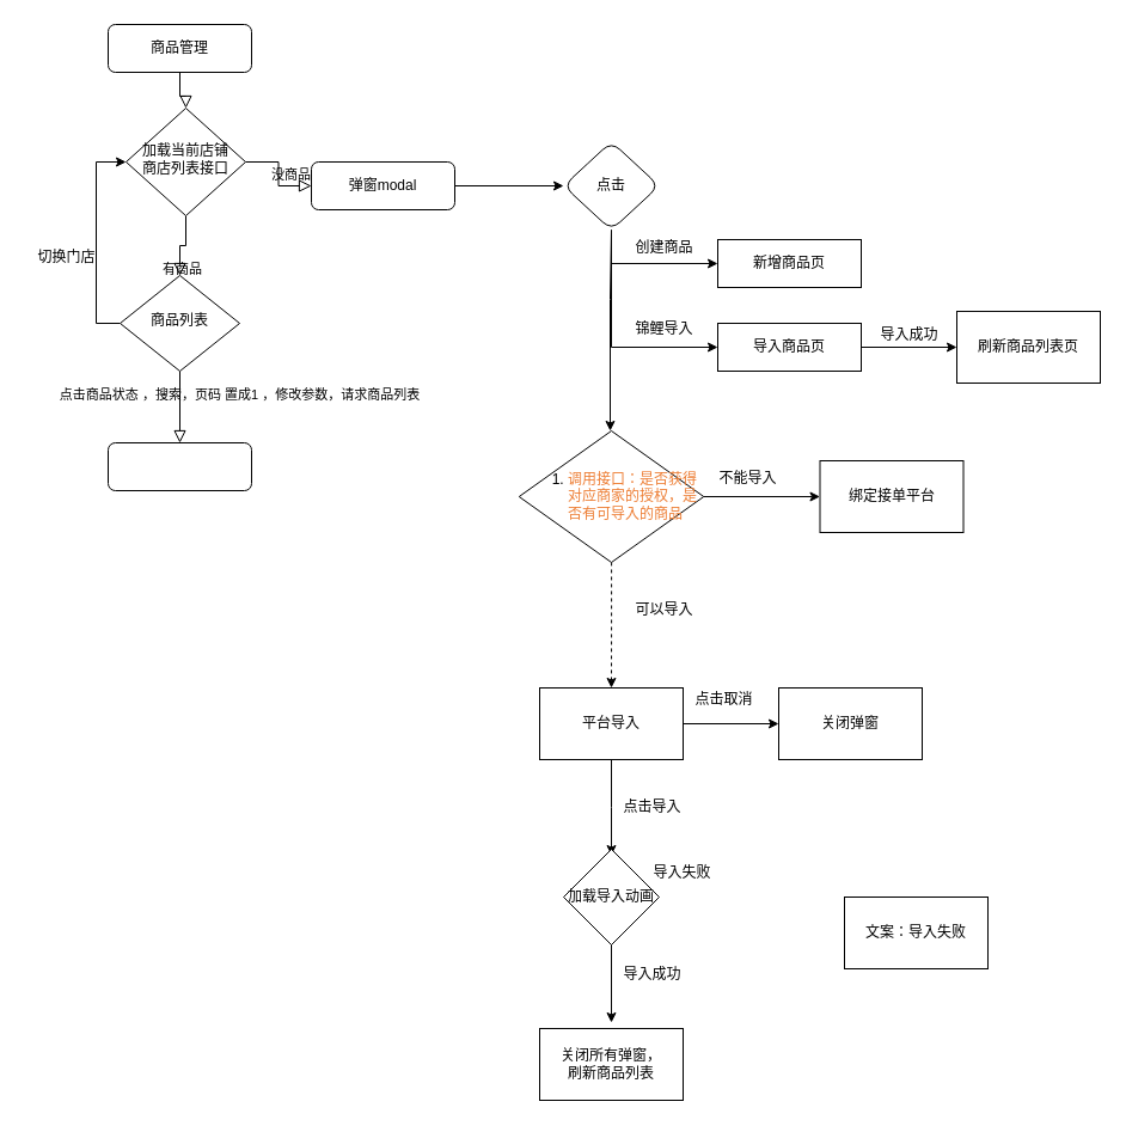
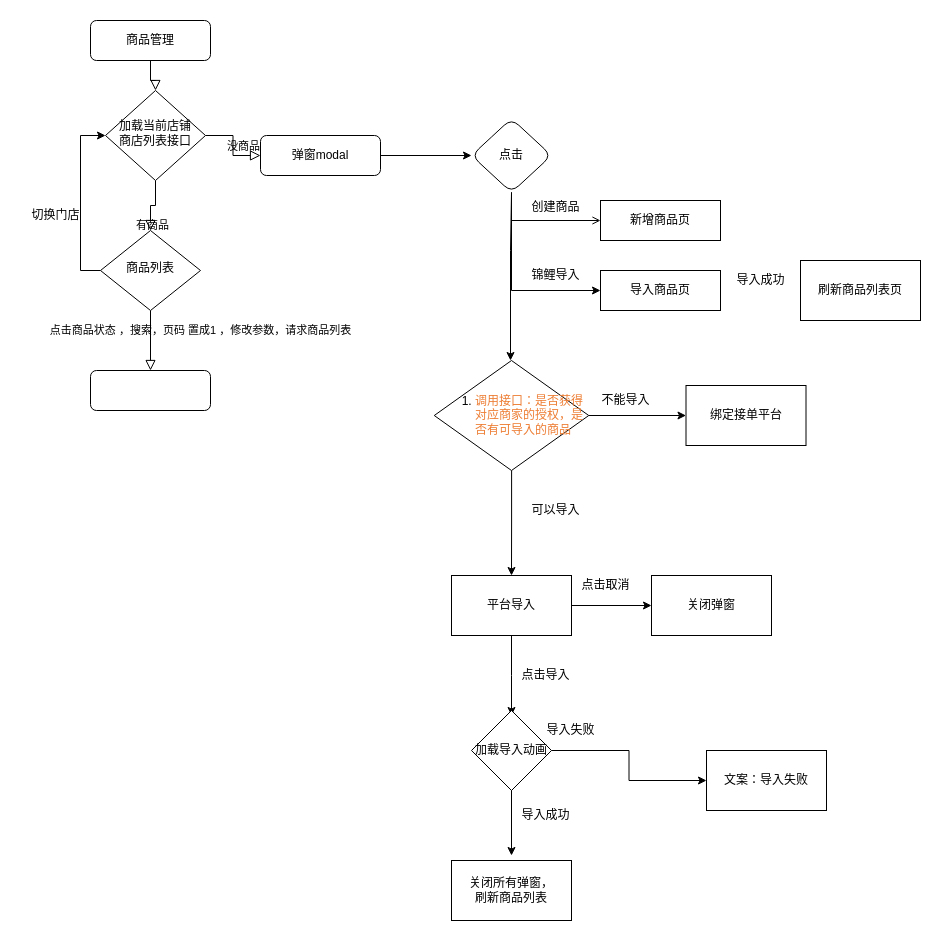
- <mxCell id="14" style="edgeStyle=orthogonalEdgeStyle;rounded=0;orthogonalLoop=1;jettySize=auto;html=1;exitX=0.5;exitY=1;exitDx=0;exitDy=0;entryX=0;entryY=0.5;entryDx=0;entryDy=0;" edge="1" parent="1" source="16" target="18"><mxGeometry relative="1" as="geometry" /></mxCell>
+ <mxCell id="14" style="edgeStyle=orthogonalEdgeStyle;rounded=0;orthogonalLoop=1;jettySize=auto;html=1;exitX=0.5;exitY=1;exitDx=0;exitDy=0;entryX=0;entryY=0.5;entryDx=0;entryDy=0;endArrow=open;" edge="1" parent="1" source="16" target="18"><mxGeometry relative="1" as="geometry" /></mxCell>
- <mxCell id="20" value="" style="edgeStyle=orthogonalEdgeStyle;rounded=0;orthogonalLoop=1;jettySize=auto;html=1;" edge="1" parent="1" source="21" target="42"><mxGeometry relative="1" as="geometry" /></mxCell>
- <mxCell id="24" value="" style="edgeStyle=orthogonalEdgeStyle;rounded=0;orthogonalLoop=1;jettySize=auto;html=1;dashed=1;" edge="1" parent="1" source="25" target="30"><mxGeometry relative="1" as="geometry" /></mxCell>
+ <mxCell id="24" value="" style="edgeStyle=orthogonalEdgeStyle;rounded=0;orthogonalLoop=1;jettySize=auto;html=1;" edge="1" parent="1" source="25" target="30"><mxGeometry relative="1" as="geometry" /></mxCell>
+ <mxCell id="37" value="" style="edgeStyle=orthogonalEdgeStyle;rounded=0;orthogonalLoop=1;jettySize=auto;html=1;" edge="1" parent="1" source="38" target="39"><mxGeometry relative="1" as="geometry" /></mxCell>
